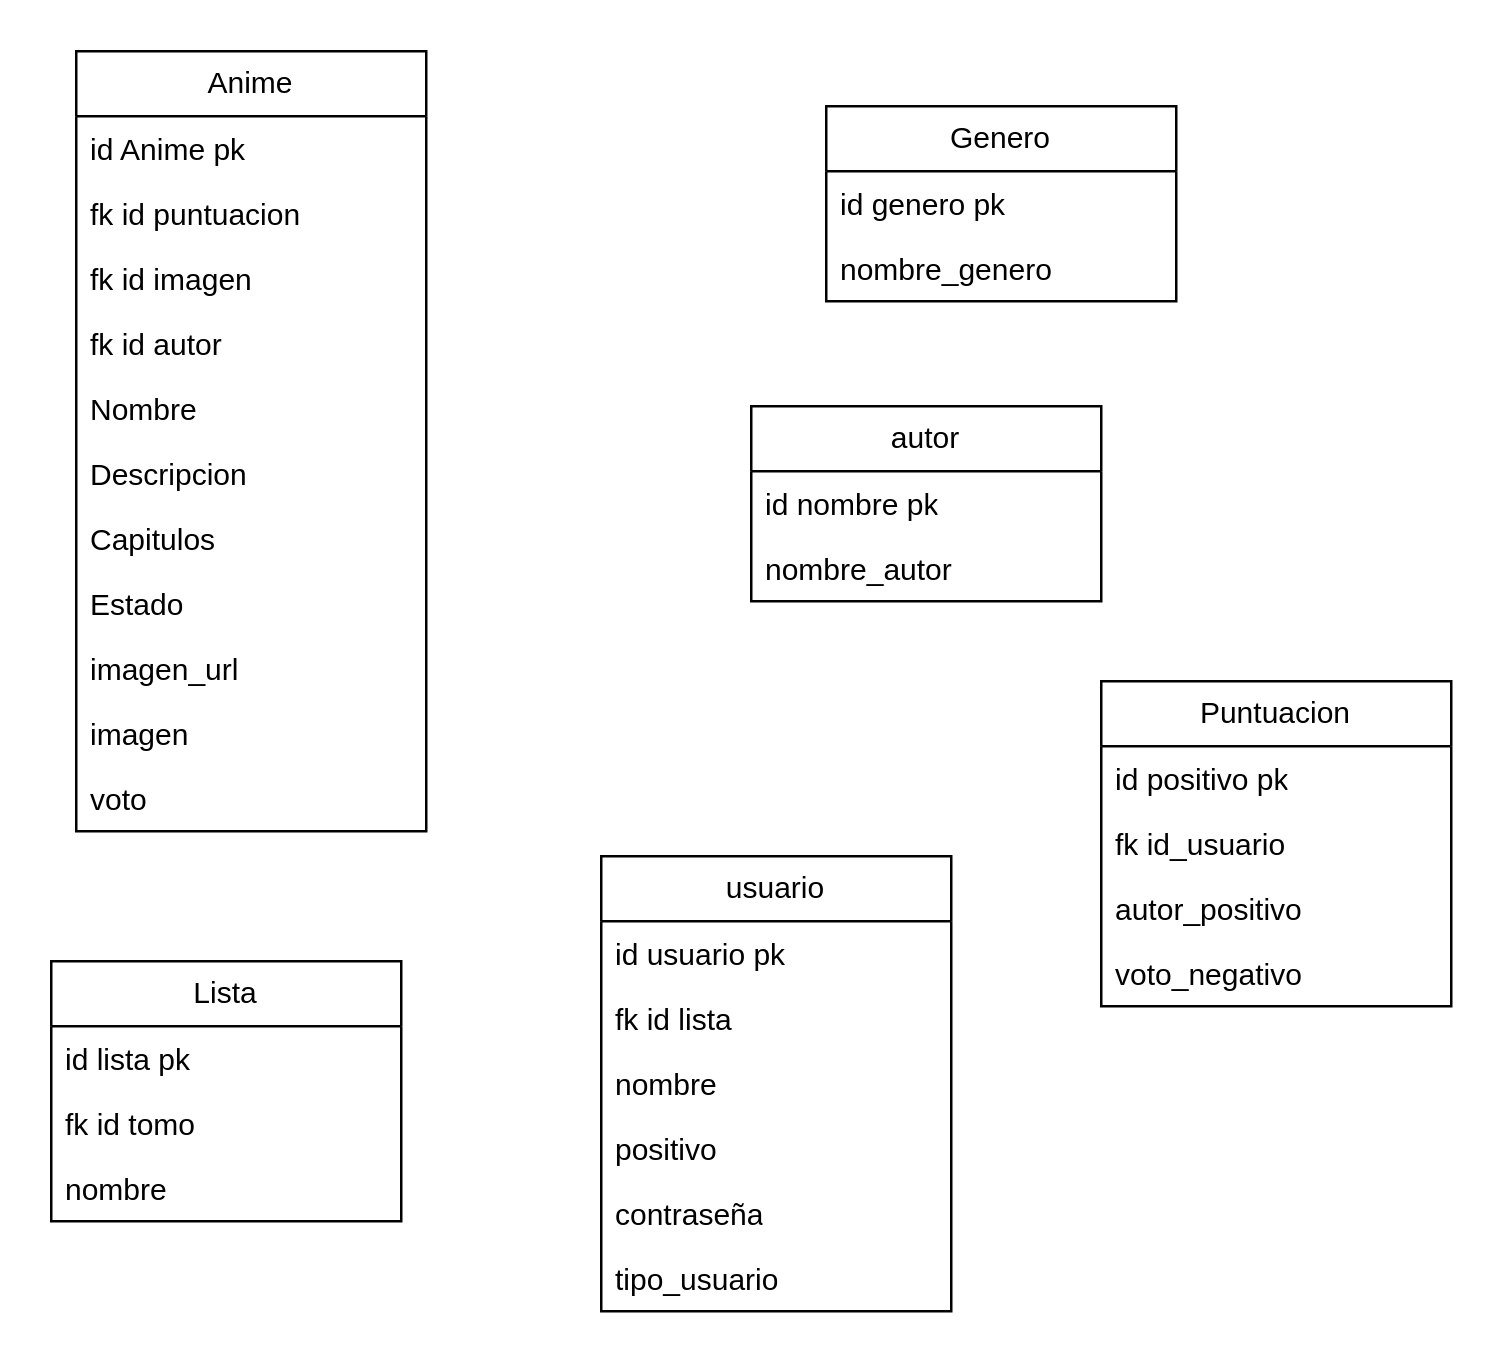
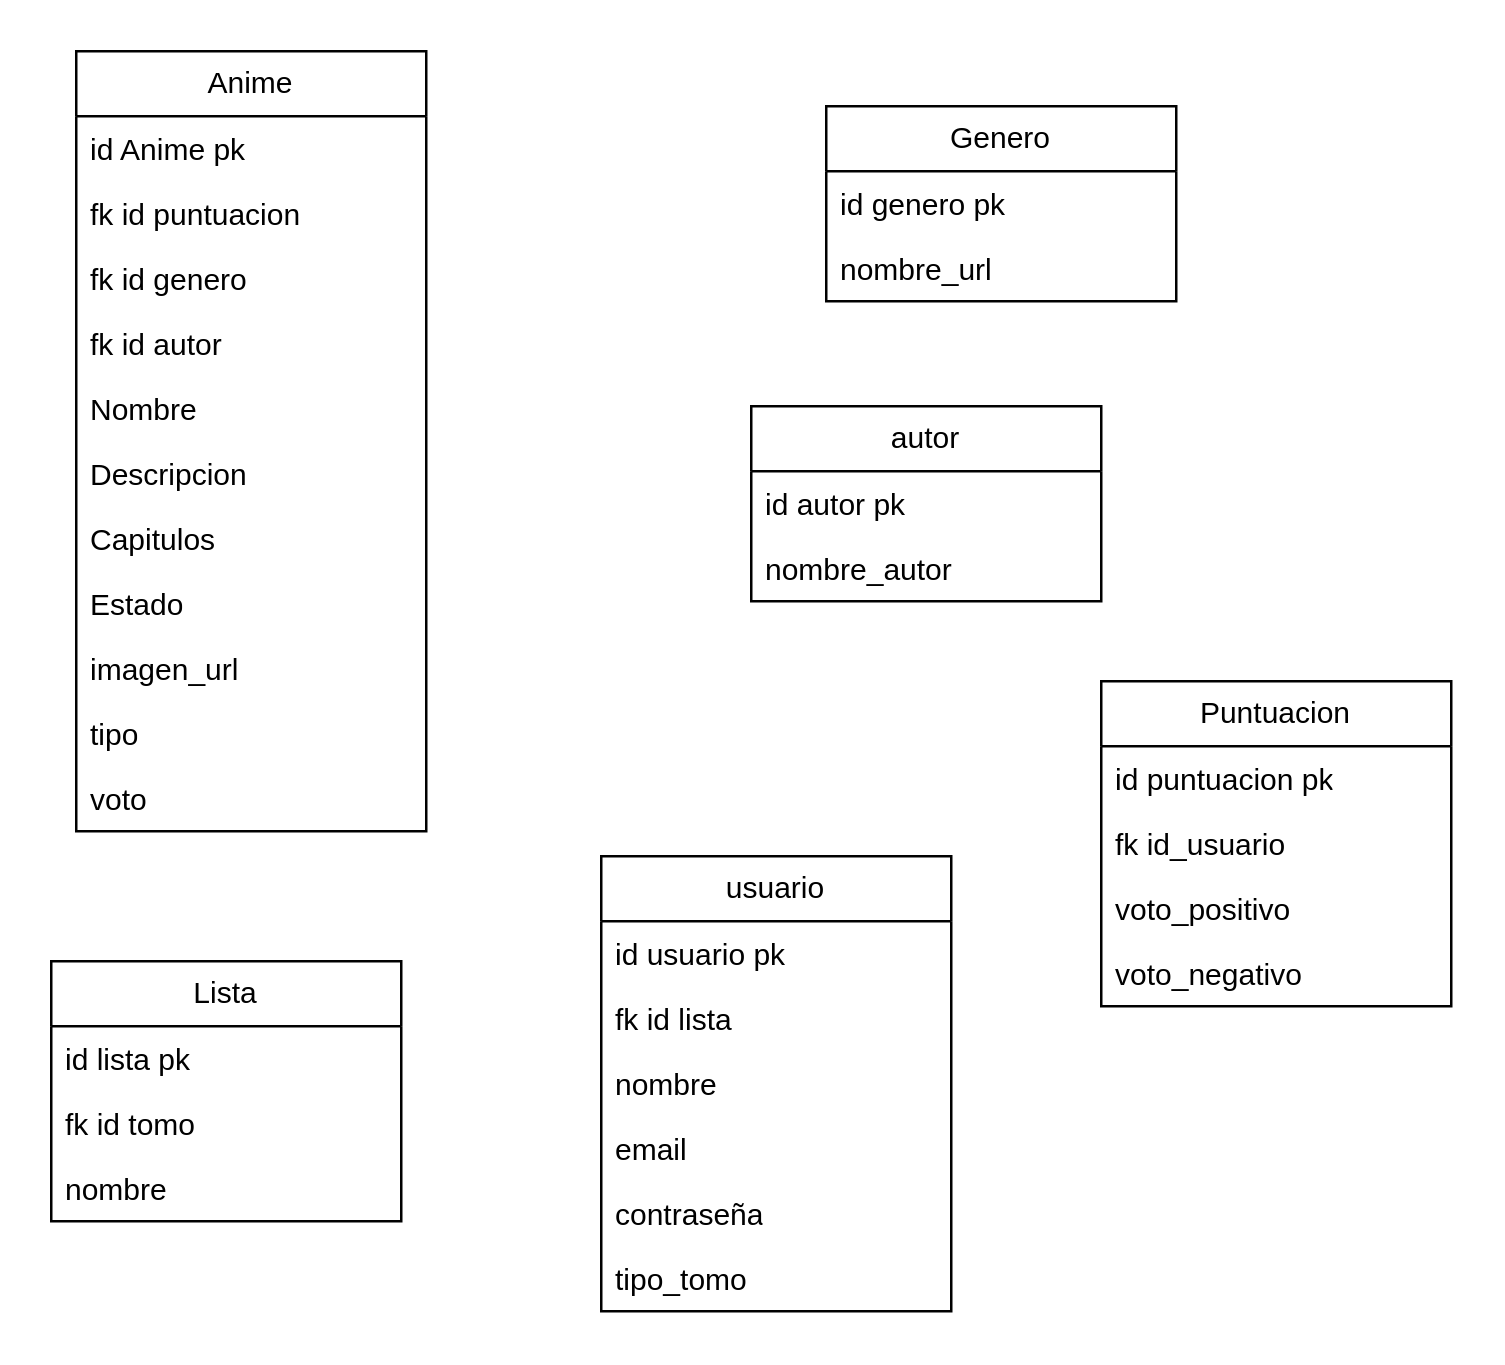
- <mxCell id="32" value="nombre_genero" style="text;strokeColor=none;fillColor=none;align=left;verticalAlign=top;spacingLeft=4;spacingRight=4;overflow=hidden;rotatable=0;points=[[0,0.5],[1,0.5]];portConstraint=eastwest;whiteSpace=wrap;html=1;" vertex="1" parent="30"><mxGeometry y="52" width="140" height="26" as="geometry" /></mxCell>
+ <mxCell id="32" value="nombre_url" style="text;strokeColor=none;fillColor=none;align=left;verticalAlign=top;spacingLeft=4;spacingRight=4;overflow=hidden;rotatable=0;points=[[0,0.5],[1,0.5]];portConstraint=eastwest;whiteSpace=wrap;html=1;" vertex="1" parent="30"><mxGeometry y="52" width="140" height="26" as="geometry" /></mxCell>
- <mxCell id="5" value="fk id imagen" style="text;strokeColor=none;fillColor=none;align=left;verticalAlign=top;spacingLeft=4;spacingRight=4;overflow=hidden;rotatable=0;points=[[0,0.5],[1,0.5]];portConstraint=eastwest;whiteSpace=wrap;html=1;" vertex="1" parent="2"><mxGeometry y="78" width="140" height="26" as="geometry" /></mxCell>
+ <mxCell id="5" value="fk id genero" style="text;strokeColor=none;fillColor=none;align=left;verticalAlign=top;spacingLeft=4;spacingRight=4;overflow=hidden;rotatable=0;points=[[0,0.5],[1,0.5]];portConstraint=eastwest;whiteSpace=wrap;html=1;" vertex="1" parent="2"><mxGeometry y="78" width="140" height="26" as="geometry" /></mxCell>
- <mxCell id="34" value="id nombre pk" style="text;strokeColor=none;fillColor=none;align=left;verticalAlign=top;spacingLeft=4;spacingRight=4;overflow=hidden;rotatable=0;points=[[0,0.5],[1,0.5]];portConstraint=eastwest;whiteSpace=wrap;html=1;" vertex="1" parent="33"><mxGeometry y="26" width="140" height="26" as="geometry" /></mxCell>
+ <mxCell id="34" value="id autor pk" style="text;strokeColor=none;fillColor=none;align=left;verticalAlign=top;spacingLeft=4;spacingRight=4;overflow=hidden;rotatable=0;points=[[0,0.5],[1,0.5]];portConstraint=eastwest;whiteSpace=wrap;html=1;" vertex="1" parent="33"><mxGeometry y="26" width="140" height="26" as="geometry" /></mxCell>
- <mxCell id="12" value="imagen" style="text;strokeColor=none;fillColor=none;align=left;verticalAlign=top;spacingLeft=4;spacingRight=4;overflow=hidden;rotatable=0;points=[[0,0.5],[1,0.5]];portConstraint=eastwest;whiteSpace=wrap;html=1;" vertex="1" parent="2"><mxGeometry y="260" width="140" height="26" as="geometry" /></mxCell>
+ <mxCell id="12" value="tipo" style="text;strokeColor=none;fillColor=none;align=left;verticalAlign=top;spacingLeft=4;spacingRight=4;overflow=hidden;rotatable=0;points=[[0,0.5],[1,0.5]];portConstraint=eastwest;whiteSpace=wrap;html=1;" vertex="1" parent="2"><mxGeometry y="260" width="140" height="26" as="geometry" /></mxCell>
- <mxCell id="26" value="id positivo pk" style="text;strokeColor=none;fillColor=none;align=left;verticalAlign=top;spacingLeft=4;spacingRight=4;overflow=hidden;rotatable=0;points=[[0,0.5],[1,0.5]];portConstraint=eastwest;whiteSpace=wrap;html=1;" vertex="1" parent="25"><mxGeometry y="26" width="140" height="26" as="geometry" /></mxCell>
+ <mxCell id="26" value="id puntuacion pk" style="text;strokeColor=none;fillColor=none;align=left;verticalAlign=top;spacingLeft=4;spacingRight=4;overflow=hidden;rotatable=0;points=[[0,0.5],[1,0.5]];portConstraint=eastwest;whiteSpace=wrap;html=1;" vertex="1" parent="25"><mxGeometry y="26" width="140" height="26" as="geometry" /></mxCell>
- <mxCell id="28" value="autor_positivo" style="text;strokeColor=none;fillColor=none;align=left;verticalAlign=top;spacingLeft=4;spacingRight=4;overflow=hidden;rotatable=0;points=[[0,0.5],[1,0.5]];portConstraint=eastwest;whiteSpace=wrap;html=1;" vertex="1" parent="25"><mxGeometry y="78" width="140" height="26" as="geometry" /></mxCell>
+ <mxCell id="28" value="voto_positivo" style="text;strokeColor=none;fillColor=none;align=left;verticalAlign=top;spacingLeft=4;spacingRight=4;overflow=hidden;rotatable=0;points=[[0,0.5],[1,0.5]];portConstraint=eastwest;whiteSpace=wrap;html=1;" vertex="1" parent="25"><mxGeometry y="78" width="140" height="26" as="geometry" /></mxCell>
- <mxCell id="22" value="positivo" style="text;strokeColor=none;fillColor=none;align=left;verticalAlign=top;spacingLeft=4;spacingRight=4;overflow=hidden;rotatable=0;points=[[0,0.5],[1,0.5]];portConstraint=eastwest;whiteSpace=wrap;html=1;" vertex="1" parent="18"><mxGeometry y="104" width="140" height="26" as="geometry" /></mxCell>
+ <mxCell id="22" value="email" style="text;strokeColor=none;fillColor=none;align=left;verticalAlign=top;spacingLeft=4;spacingRight=4;overflow=hidden;rotatable=0;points=[[0,0.5],[1,0.5]];portConstraint=eastwest;whiteSpace=wrap;html=1;" vertex="1" parent="18"><mxGeometry y="104" width="140" height="26" as="geometry" /></mxCell>
- <mxCell id="24" value="tipo_usuario" style="text;strokeColor=none;fillColor=none;align=left;verticalAlign=top;spacingLeft=4;spacingRight=4;overflow=hidden;rotatable=0;points=[[0,0.5],[1,0.5]];portConstraint=eastwest;whiteSpace=wrap;html=1;" vertex="1" parent="18"><mxGeometry y="156" width="140" height="26" as="geometry" /></mxCell>
+ <mxCell id="24" value="tipo_tomo" style="text;strokeColor=none;fillColor=none;align=left;verticalAlign=top;spacingLeft=4;spacingRight=4;overflow=hidden;rotatable=0;points=[[0,0.5],[1,0.5]];portConstraint=eastwest;whiteSpace=wrap;html=1;" vertex="1" parent="18"><mxGeometry y="156" width="140" height="26" as="geometry" /></mxCell>
